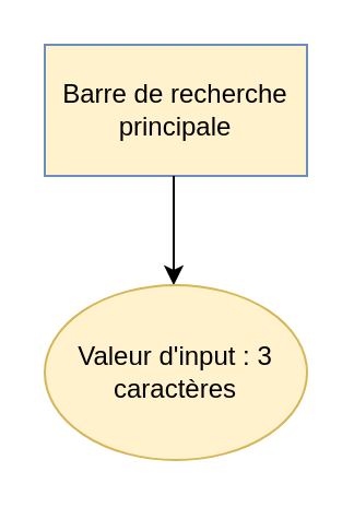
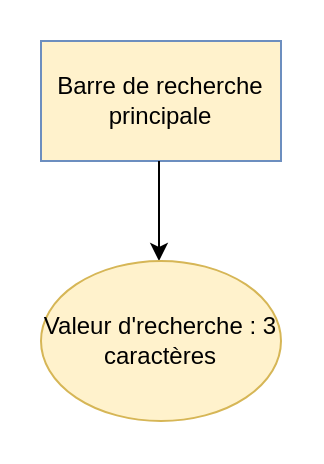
- <mxCell id="4" value="&lt;div&gt;Valeur d'input : 3 caractères&lt;/div&gt;" style="ellipse;whiteSpace=wrap;html=1;fillColor=#fff2cc;strokeColor=#d6b656;" vertex="1" parent="1"><mxGeometry x="20" y="130" width="120" height="80" as="geometry" /></mxCell>
+ <mxCell id="4" value="&lt;div&gt;Valeur d'recherche : 3 caractères&lt;/div&gt;" style="ellipse;whiteSpace=wrap;html=1;fillColor=#fff2cc;strokeColor=#d6b656;" vertex="1" parent="1"><mxGeometry x="20" y="130" width="120" height="80" as="geometry" /></mxCell>
